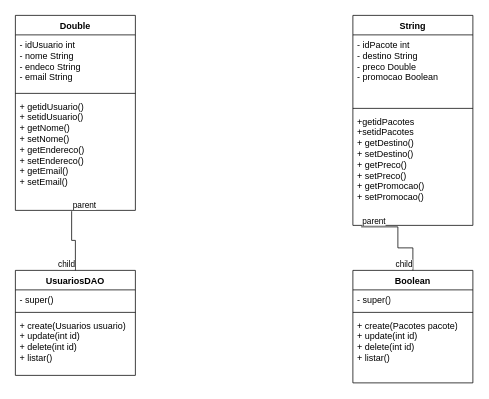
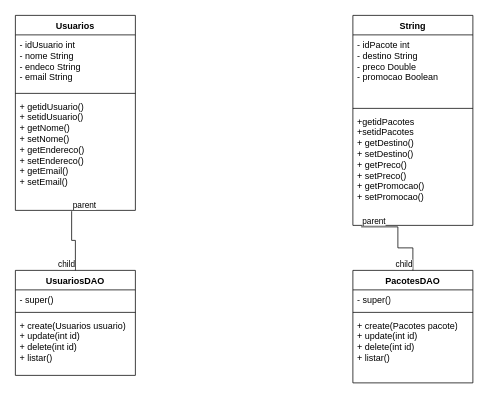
- <mxCell id="2" value="Double" style="swimlane;fontStyle=1;align=center;verticalAlign=top;childLayout=stackLayout;horizontal=1;startSize=26;horizontalStack=0;resizeParent=1;resizeParentMax=0;resizeLast=0;collapsible=1;marginBottom=0;whiteSpace=wrap;html=1;" parent="1" vertex="1"><mxGeometry x="20" y="20" width="160" height="260" as="geometry" /></mxCell>
+ <mxCell id="2" value="Usuarios" style="swimlane;fontStyle=1;align=center;verticalAlign=top;childLayout=stackLayout;horizontal=1;startSize=26;horizontalStack=0;resizeParent=1;resizeParentMax=0;resizeLast=0;collapsible=1;marginBottom=0;whiteSpace=wrap;html=1;" parent="1" vertex="1"><mxGeometry x="20" y="20" width="160" height="260" as="geometry" /></mxCell>
- <mxCell id="14" value="Boolean" style="swimlane;fontStyle=1;align=center;verticalAlign=top;childLayout=stackLayout;horizontal=1;startSize=26;horizontalStack=0;resizeParent=1;resizeParentMax=0;resizeLast=0;collapsible=1;marginBottom=0;whiteSpace=wrap;html=1;" parent="1" vertex="1"><mxGeometry x="470" y="360" width="160" height="150" as="geometry" /></mxCell>
+ <mxCell id="14" value="PacotesDAO" style="swimlane;fontStyle=1;align=center;verticalAlign=top;childLayout=stackLayout;horizontal=1;startSize=26;horizontalStack=0;resizeParent=1;resizeParentMax=0;resizeLast=0;collapsible=1;marginBottom=0;whiteSpace=wrap;html=1;" parent="1" vertex="1"><mxGeometry x="470" y="360" width="160" height="150" as="geometry" /></mxCell>
